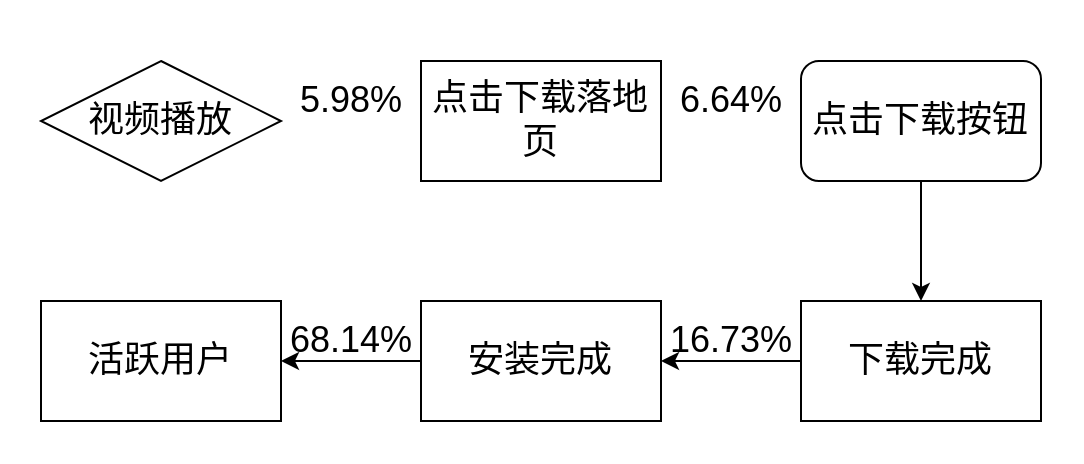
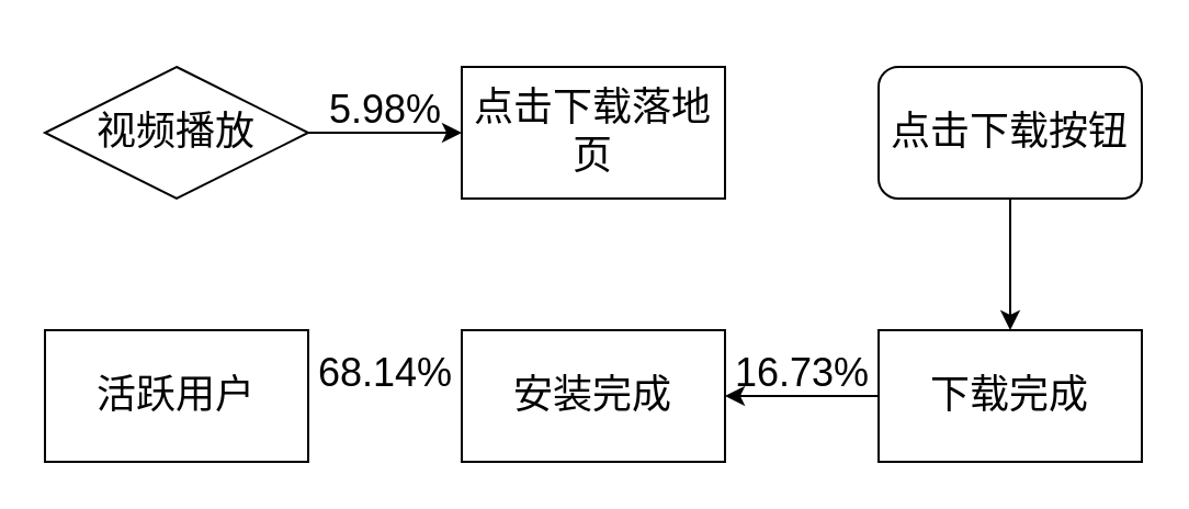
- <mxCell id="13" value="&lt;p class=&quot;MsoNormal&quot;&gt;&lt;font style=&quot;font-size: 18px;&quot;&gt;6.64%&lt;/font&gt;&lt;/p&gt;" style="text;html=1;align=center;verticalAlign=middle;resizable=0;points=[];autosize=1;strokeColor=none;fillColor=none;" parent="1" vertex="1"><mxGeometry x="330" y="20" width="70" height="60" as="geometry" /></mxCell>
+ <mxCell id="8" value="" style="endArrow=classic;html=1;rounded=0;entryX=0;entryY=0.5;entryDx=0;entryDy=0;exitX=1;exitY=0.5;exitDx=0;exitDy=0;" parent="1" source="2" target="3" edge="1"><mxGeometry width="50" height="50" relative="1" as="geometry"><mxPoint x="140" y="150" as="sourcePoint" /><mxPoint x="190" y="100" as="targetPoint" /></mxGeometry></mxCell>
- <mxCell id="12" value="" style="endArrow=classic;html=1;rounded=0;entryX=1;entryY=0.5;entryDx=0;entryDy=0;exitX=0;exitY=0.5;exitDx=0;exitDy=0;" parent="1" target="7" edge="1" source="6"><mxGeometry width="50" height="50" relative="1" as="geometry"><mxPoint x="250" y="495" as="sourcePoint" /><mxPoint x="300" y="445" as="targetPoint" /></mxGeometry></mxCell>
